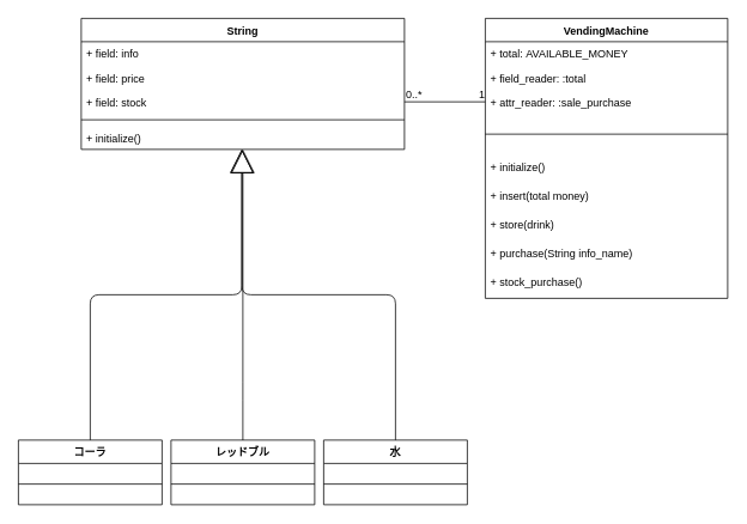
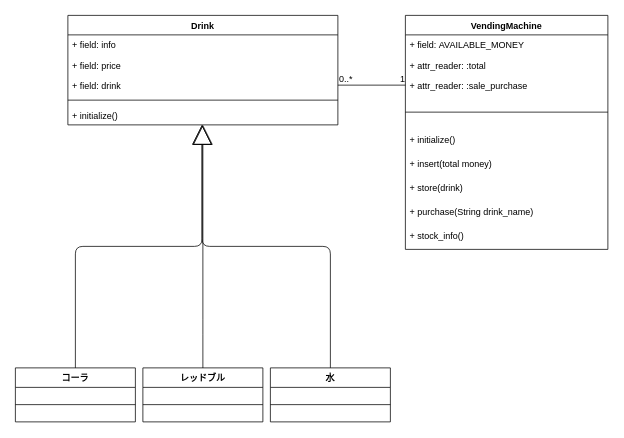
- <mxCell id="8" value="String" style="swimlane;fontStyle=1;align=center;verticalAlign=top;childLayout=stackLayout;horizontal=1;startSize=26;horizontalStack=0;resizeParent=1;resizeParentMax=0;resizeLast=0;collapsible=1;marginBottom=0;" vertex="1" parent="1"><mxGeometry x="90" y="20" width="360" height="146" as="geometry" /></mxCell>
+ <mxCell id="8" value="Drink" style="swimlane;fontStyle=1;align=center;verticalAlign=top;childLayout=stackLayout;horizontal=1;startSize=26;horizontalStack=0;resizeParent=1;resizeParentMax=0;resizeLast=0;collapsible=1;marginBottom=0;" vertex="1" parent="1"><mxGeometry x="90" y="20" width="360" height="146" as="geometry" /></mxCell>
- <mxCell id="15" value="+ total: AVAILABLE_MONEY&#10;" style="text;strokeColor=none;fillColor=none;align=left;verticalAlign=top;spacingLeft=4;spacingRight=4;overflow=hidden;rotatable=0;points=[[0,0.5],[1,0.5]];portConstraint=eastwest;" vertex="1" parent="14"><mxGeometry y="26" width="270" height="28" as="geometry" /></mxCell>
+ <mxCell id="15" value="+ field: AVAILABLE_MONEY&#10;" style="text;strokeColor=none;fillColor=none;align=left;verticalAlign=top;spacingLeft=4;spacingRight=4;overflow=hidden;rotatable=0;points=[[0,0.5],[1,0.5]];portConstraint=eastwest;" vertex="1" parent="14"><mxGeometry y="26" width="270" height="28" as="geometry" /></mxCell>
- <mxCell id="16" value="+ field_reader: :total" style="text;strokeColor=none;fillColor=none;align=left;verticalAlign=top;spacingLeft=4;spacingRight=4;overflow=hidden;rotatable=0;points=[[0,0.5],[1,0.5]];portConstraint=eastwest;" vertex="1" parent="14"><mxGeometry y="54" width="270" height="26" as="geometry" /></mxCell>
+ <mxCell id="16" value="+ attr_reader: :total" style="text;strokeColor=none;fillColor=none;align=left;verticalAlign=top;spacingLeft=4;spacingRight=4;overflow=hidden;rotatable=0;points=[[0,0.5],[1,0.5]];portConstraint=eastwest;" vertex="1" parent="14"><mxGeometry y="54" width="270" height="26" as="geometry" /></mxCell>
- <mxCell id="11" value="+ field: stock&#10;" style="text;strokeColor=none;fillColor=none;align=left;verticalAlign=top;spacingLeft=4;spacingRight=4;overflow=hidden;rotatable=0;points=[[0,0.5],[1,0.5]];portConstraint=eastwest;" vertex="1" parent="8"><mxGeometry y="80" width="360" height="26" as="geometry" /></mxCell>
+ <mxCell id="11" value="+ field: drink&#10;" style="text;strokeColor=none;fillColor=none;align=left;verticalAlign=top;spacingLeft=4;spacingRight=4;overflow=hidden;rotatable=0;points=[[0,0.5],[1,0.5]];portConstraint=eastwest;" vertex="1" parent="8"><mxGeometry y="80" width="360" height="26" as="geometry" /></mxCell>
- <mxCell id="22" value="+ purchase(String info_name)" style="text;strokeColor=none;fillColor=none;align=left;verticalAlign=top;spacingLeft=4;spacingRight=4;overflow=hidden;rotatable=0;points=[[0,0.5],[1,0.5]];portConstraint=eastwest;" vertex="1" parent="14"><mxGeometry y="248" width="270" height="32" as="geometry" /></mxCell>
+ <mxCell id="22" value="+ purchase(String drink_name)" style="text;strokeColor=none;fillColor=none;align=left;verticalAlign=top;spacingLeft=4;spacingRight=4;overflow=hidden;rotatable=0;points=[[0,0.5],[1,0.5]];portConstraint=eastwest;" vertex="1" parent="14"><mxGeometry y="248" width="270" height="32" as="geometry" /></mxCell>
- <mxCell id="23" value="+ stock_purchase()" style="text;strokeColor=none;fillColor=none;align=left;verticalAlign=top;spacingLeft=4;spacingRight=4;overflow=hidden;rotatable=0;points=[[0,0.5],[1,0.5]];portConstraint=eastwest;" vertex="1" parent="14"><mxGeometry y="280" width="270" height="32" as="geometry" /></mxCell>
+ <mxCell id="23" value="+ stock_info()" style="text;strokeColor=none;fillColor=none;align=left;verticalAlign=top;spacingLeft=4;spacingRight=4;overflow=hidden;rotatable=0;points=[[0,0.5],[1,0.5]];portConstraint=eastwest;" vertex="1" parent="14"><mxGeometry y="280" width="270" height="32" as="geometry" /></mxCell>
